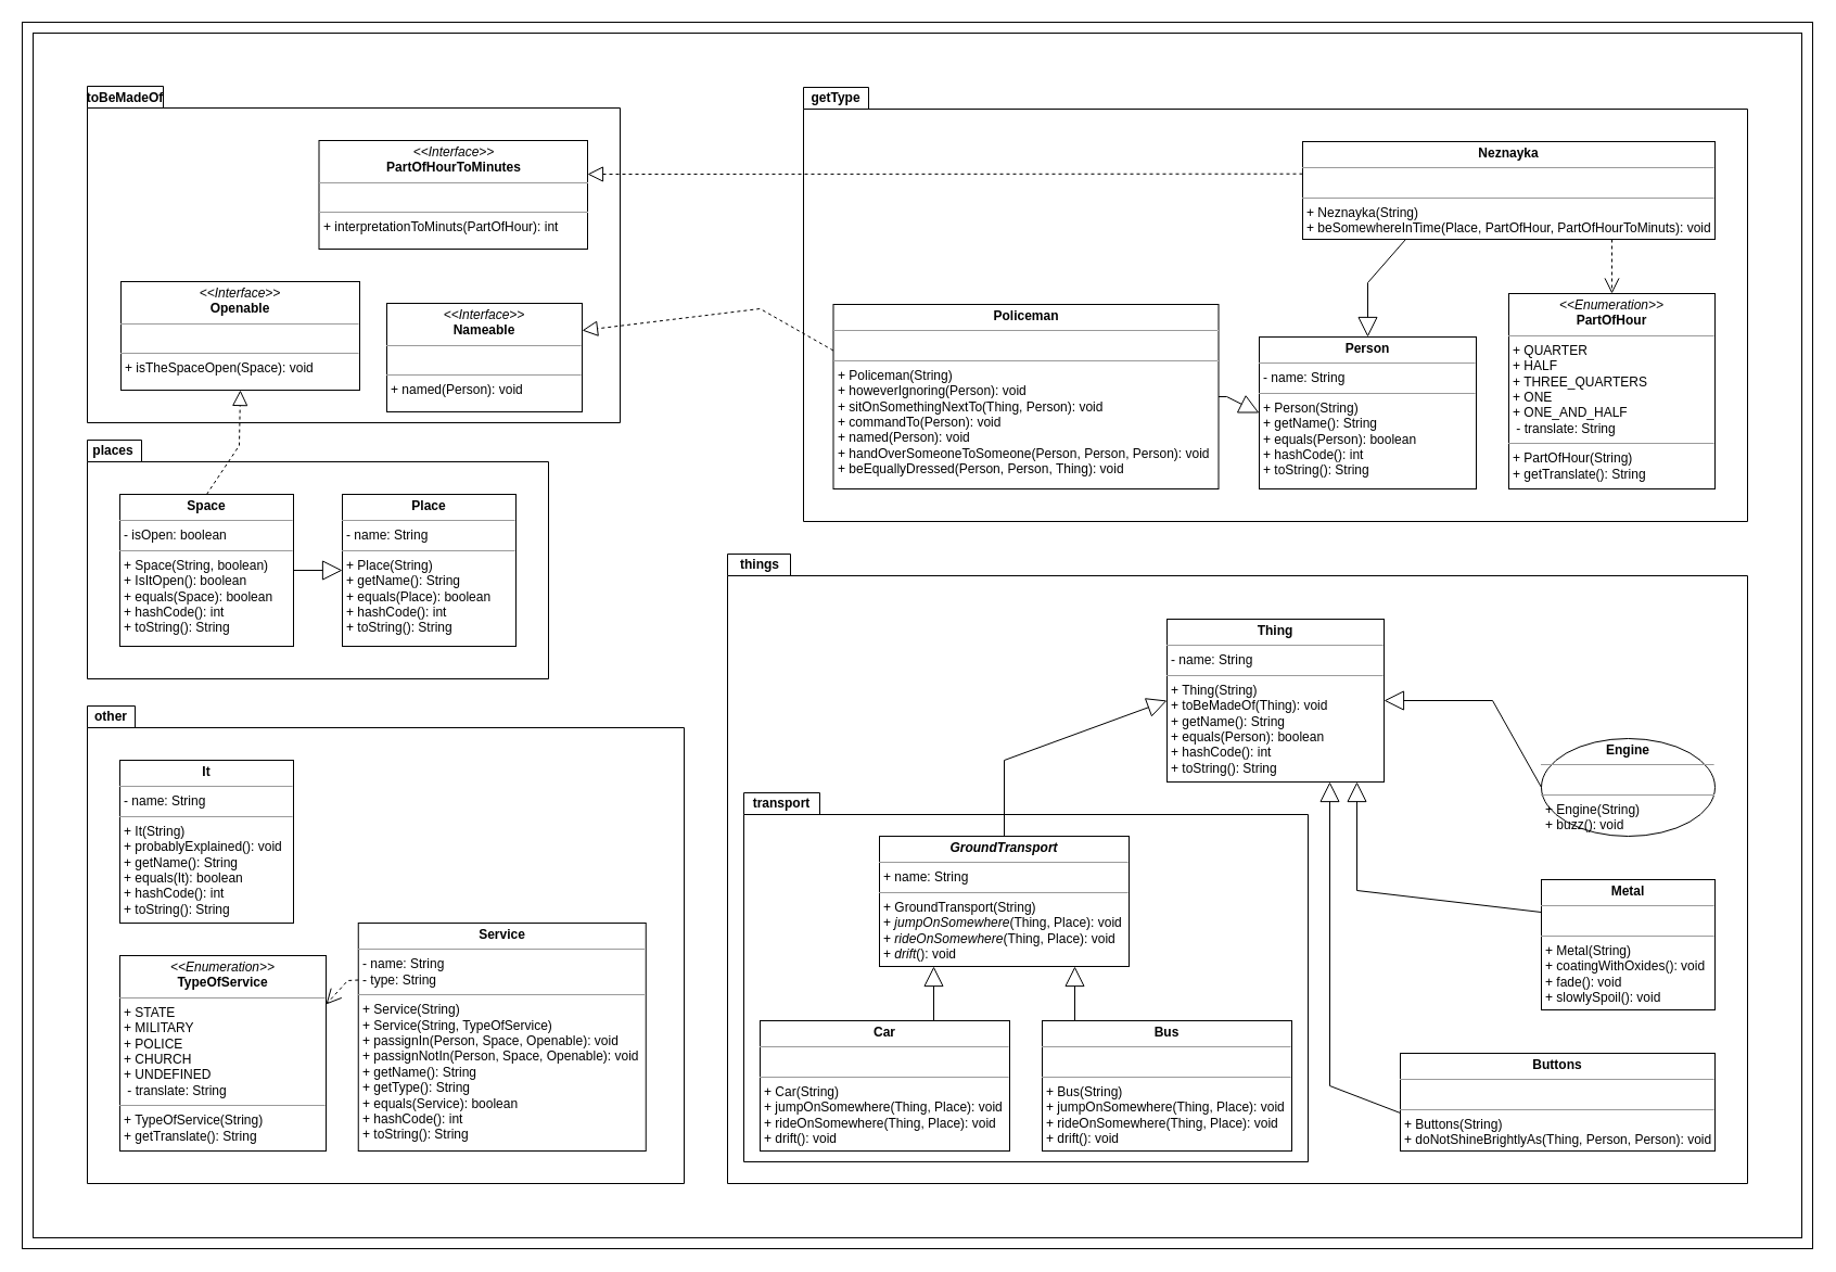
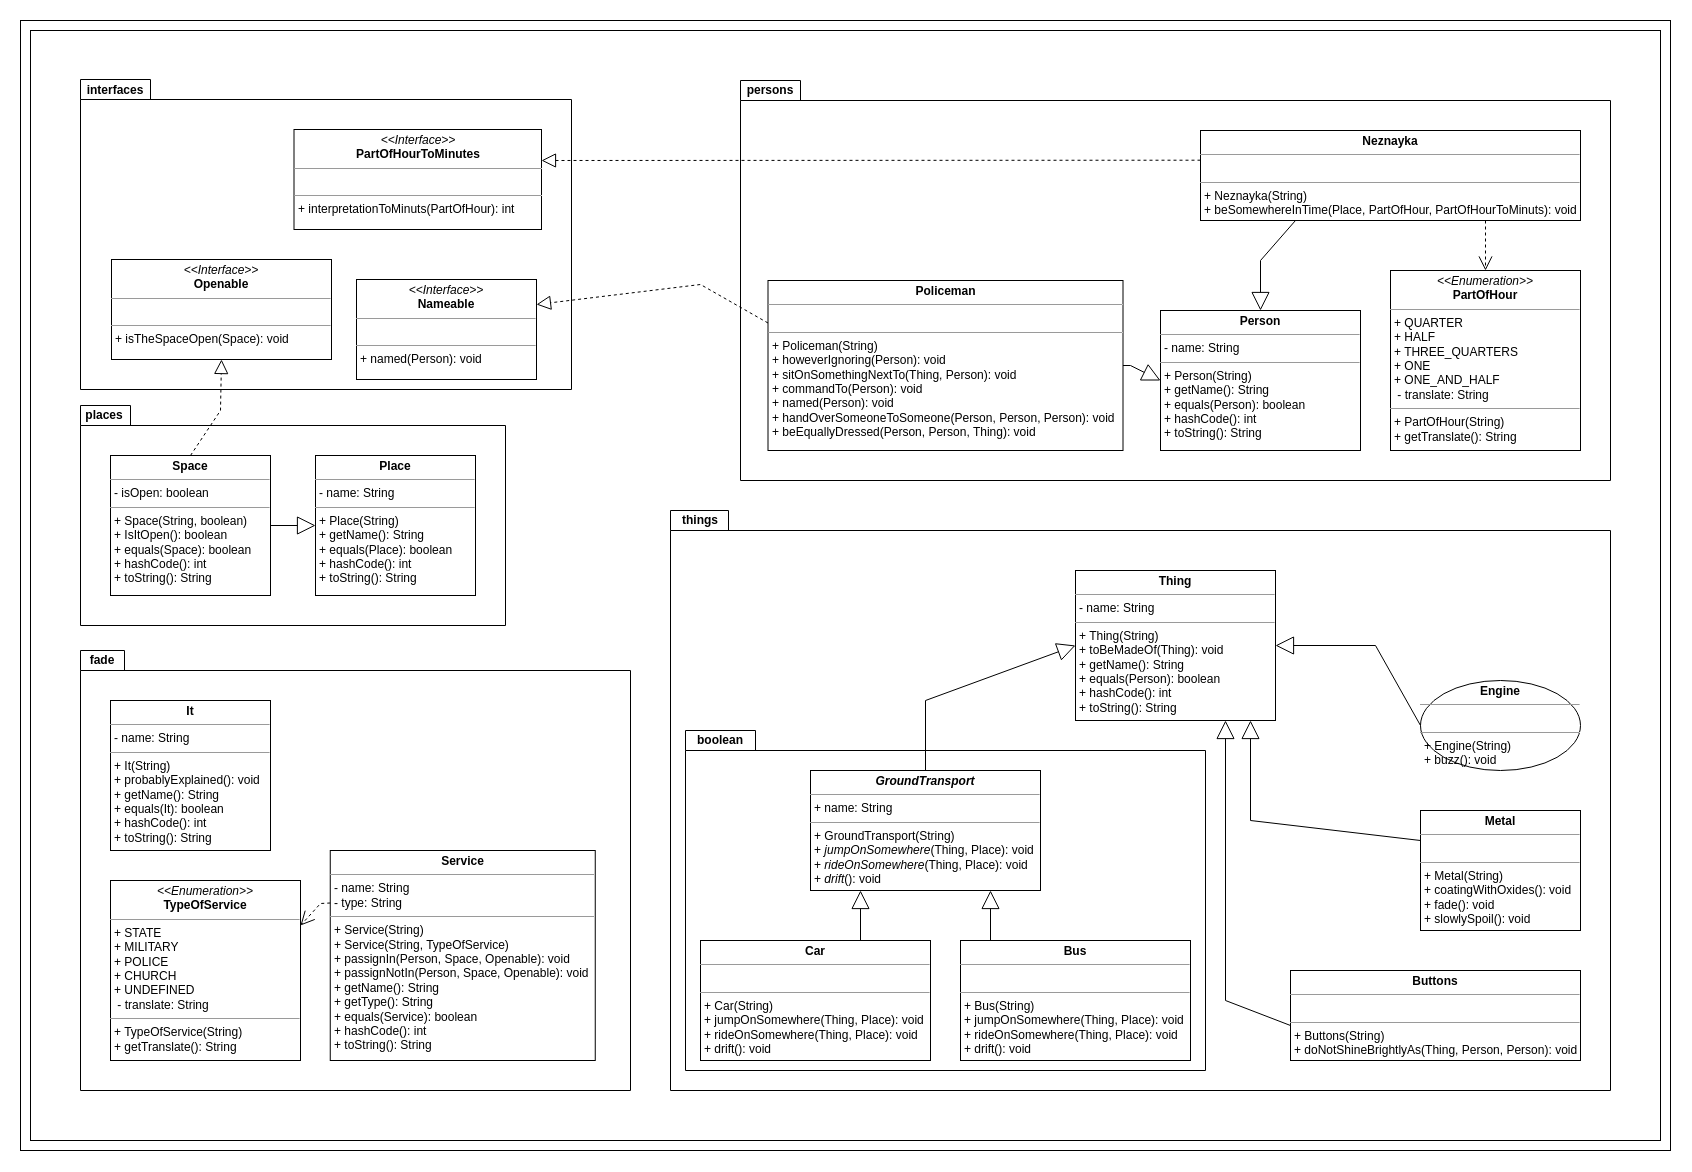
- <mxCell id="39" value="&lt;b&gt;toBeMadeOf&lt;/b&gt;" style="text;html=1;strokeColor=none;fillColor=none;align=center;verticalAlign=middle;whiteSpace=wrap;rounded=0;" parent="1" vertex="1"><mxGeometry x="85" y="75" width="60" height="30" as="geometry" /></mxCell>
+ <mxCell id="39" value="&lt;b&gt;interfaces&lt;/b&gt;" style="text;html=1;strokeColor=none;fillColor=none;align=center;verticalAlign=middle;whiteSpace=wrap;rounded=0;" parent="1" vertex="1"><mxGeometry x="85" y="75" width="60" height="30" as="geometry" /></mxCell>
- <mxCell id="38" value="&lt;b&gt;getType&lt;/b&gt;" style="text;html=1;strokeColor=none;fillColor=none;align=center;verticalAlign=middle;whiteSpace=wrap;rounded=0;" parent="1" vertex="1"><mxGeometry x="740" y="75" width="60" height="30" as="geometry" /></mxCell>
+ <mxCell id="38" value="&lt;b&gt;persons&lt;/b&gt;" style="text;html=1;strokeColor=none;fillColor=none;align=center;verticalAlign=middle;whiteSpace=wrap;rounded=0;" parent="1" vertex="1"><mxGeometry x="740" y="75" width="60" height="30" as="geometry" /></mxCell>
- <mxCell id="33" value="&lt;b&gt;other&lt;/b&gt;" style="text;html=1;strokeColor=none;fillColor=none;align=center;verticalAlign=middle;whiteSpace=wrap;rounded=0;" parent="1" vertex="1"><mxGeometry x="72" y="645" width="60" height="30" as="geometry" /></mxCell>
+ <mxCell id="33" value="&lt;b&gt;fade&lt;/b&gt;" style="text;html=1;strokeColor=none;fillColor=none;align=center;verticalAlign=middle;whiteSpace=wrap;rounded=0;" parent="1" vertex="1"><mxGeometry x="72" y="645" width="60" height="30" as="geometry" /></mxCell>
- <mxCell id="36" value="&lt;b&gt;transport&lt;/b&gt;" style="text;html=1;strokeColor=none;fillColor=none;align=center;verticalAlign=middle;whiteSpace=wrap;rounded=0;" parent="1" vertex="1"><mxGeometry x="690" y="725" width="60" height="30" as="geometry" /></mxCell>
+ <mxCell id="36" value="&lt;b&gt;boolean&lt;/b&gt;" style="text;html=1;strokeColor=none;fillColor=none;align=center;verticalAlign=middle;whiteSpace=wrap;rounded=0;" parent="1" vertex="1"><mxGeometry x="690" y="725" width="60" height="30" as="geometry" /></mxCell>
